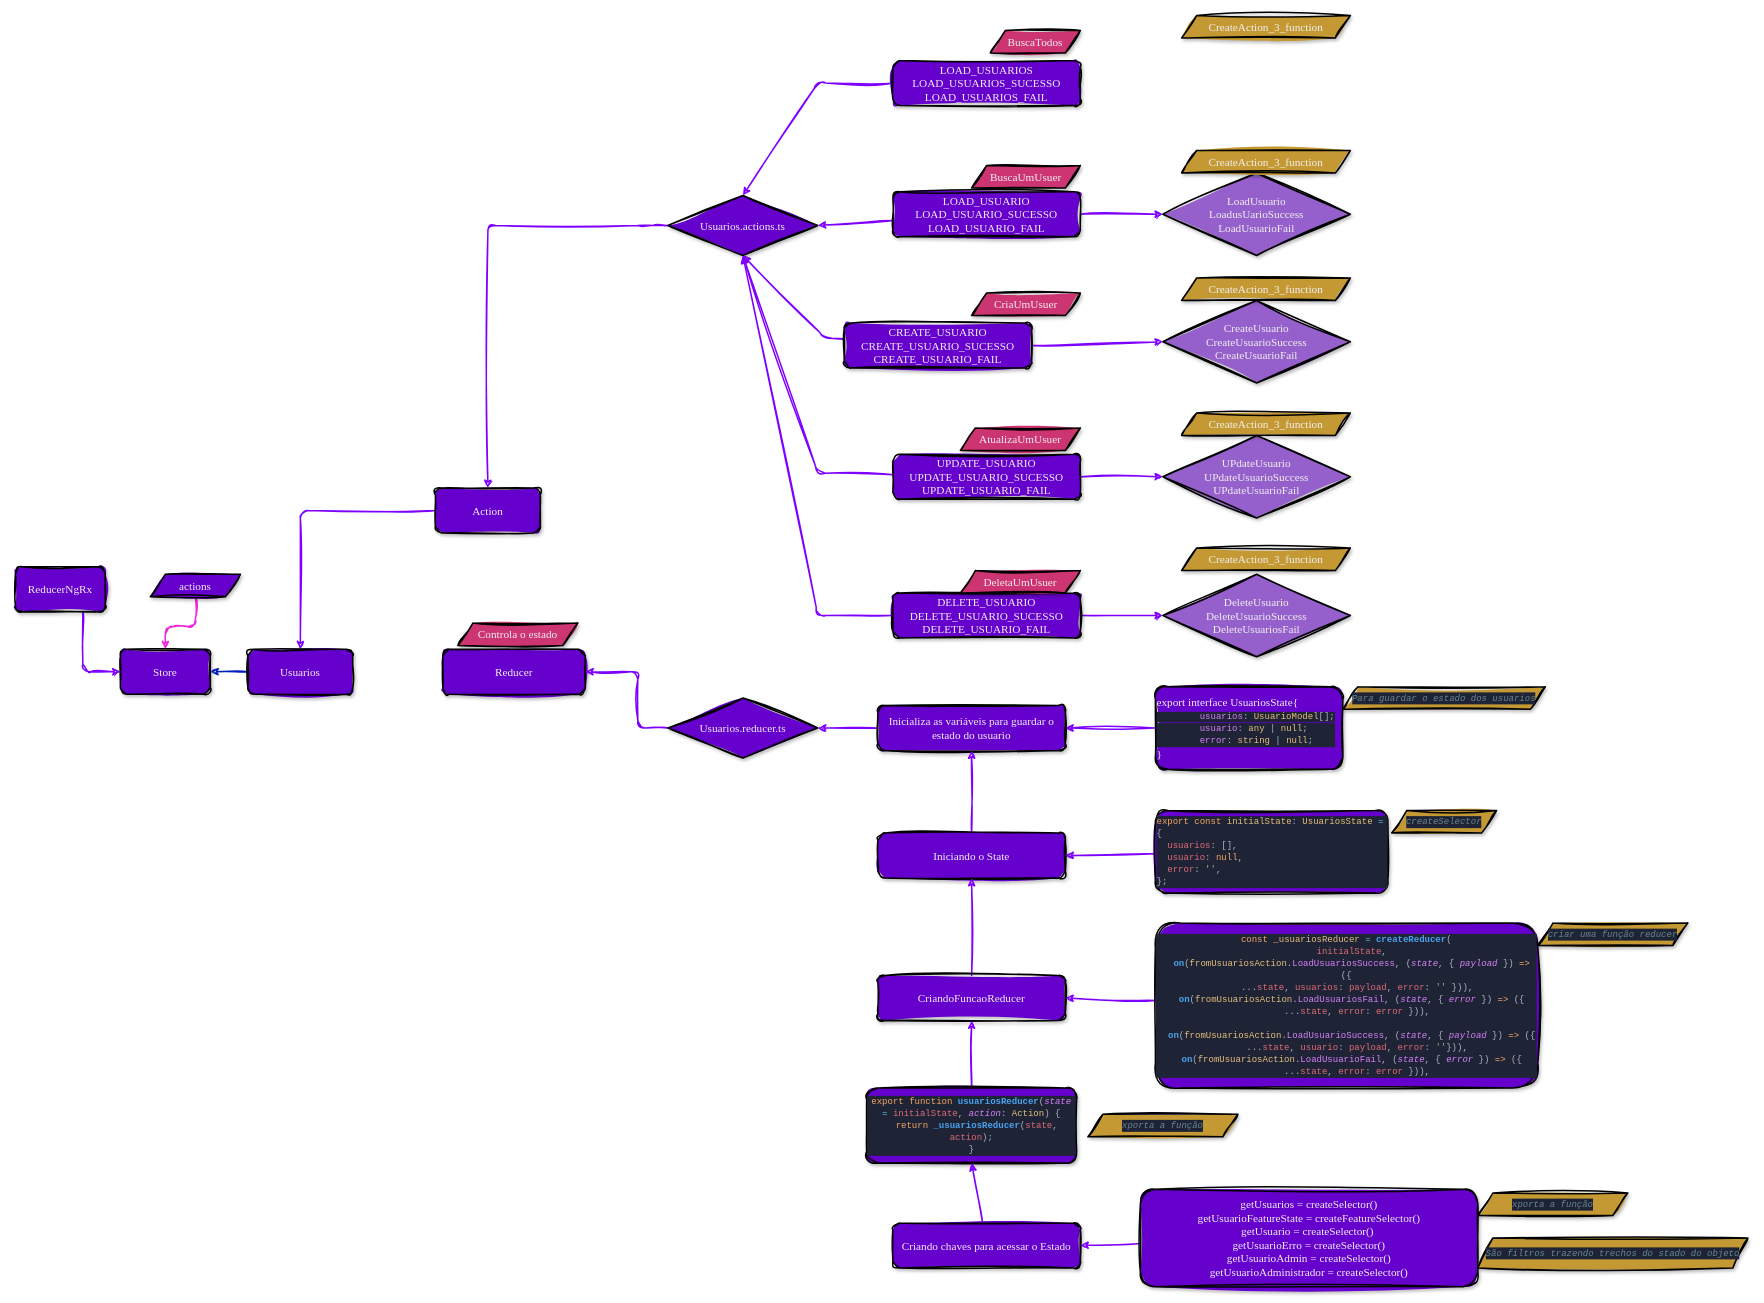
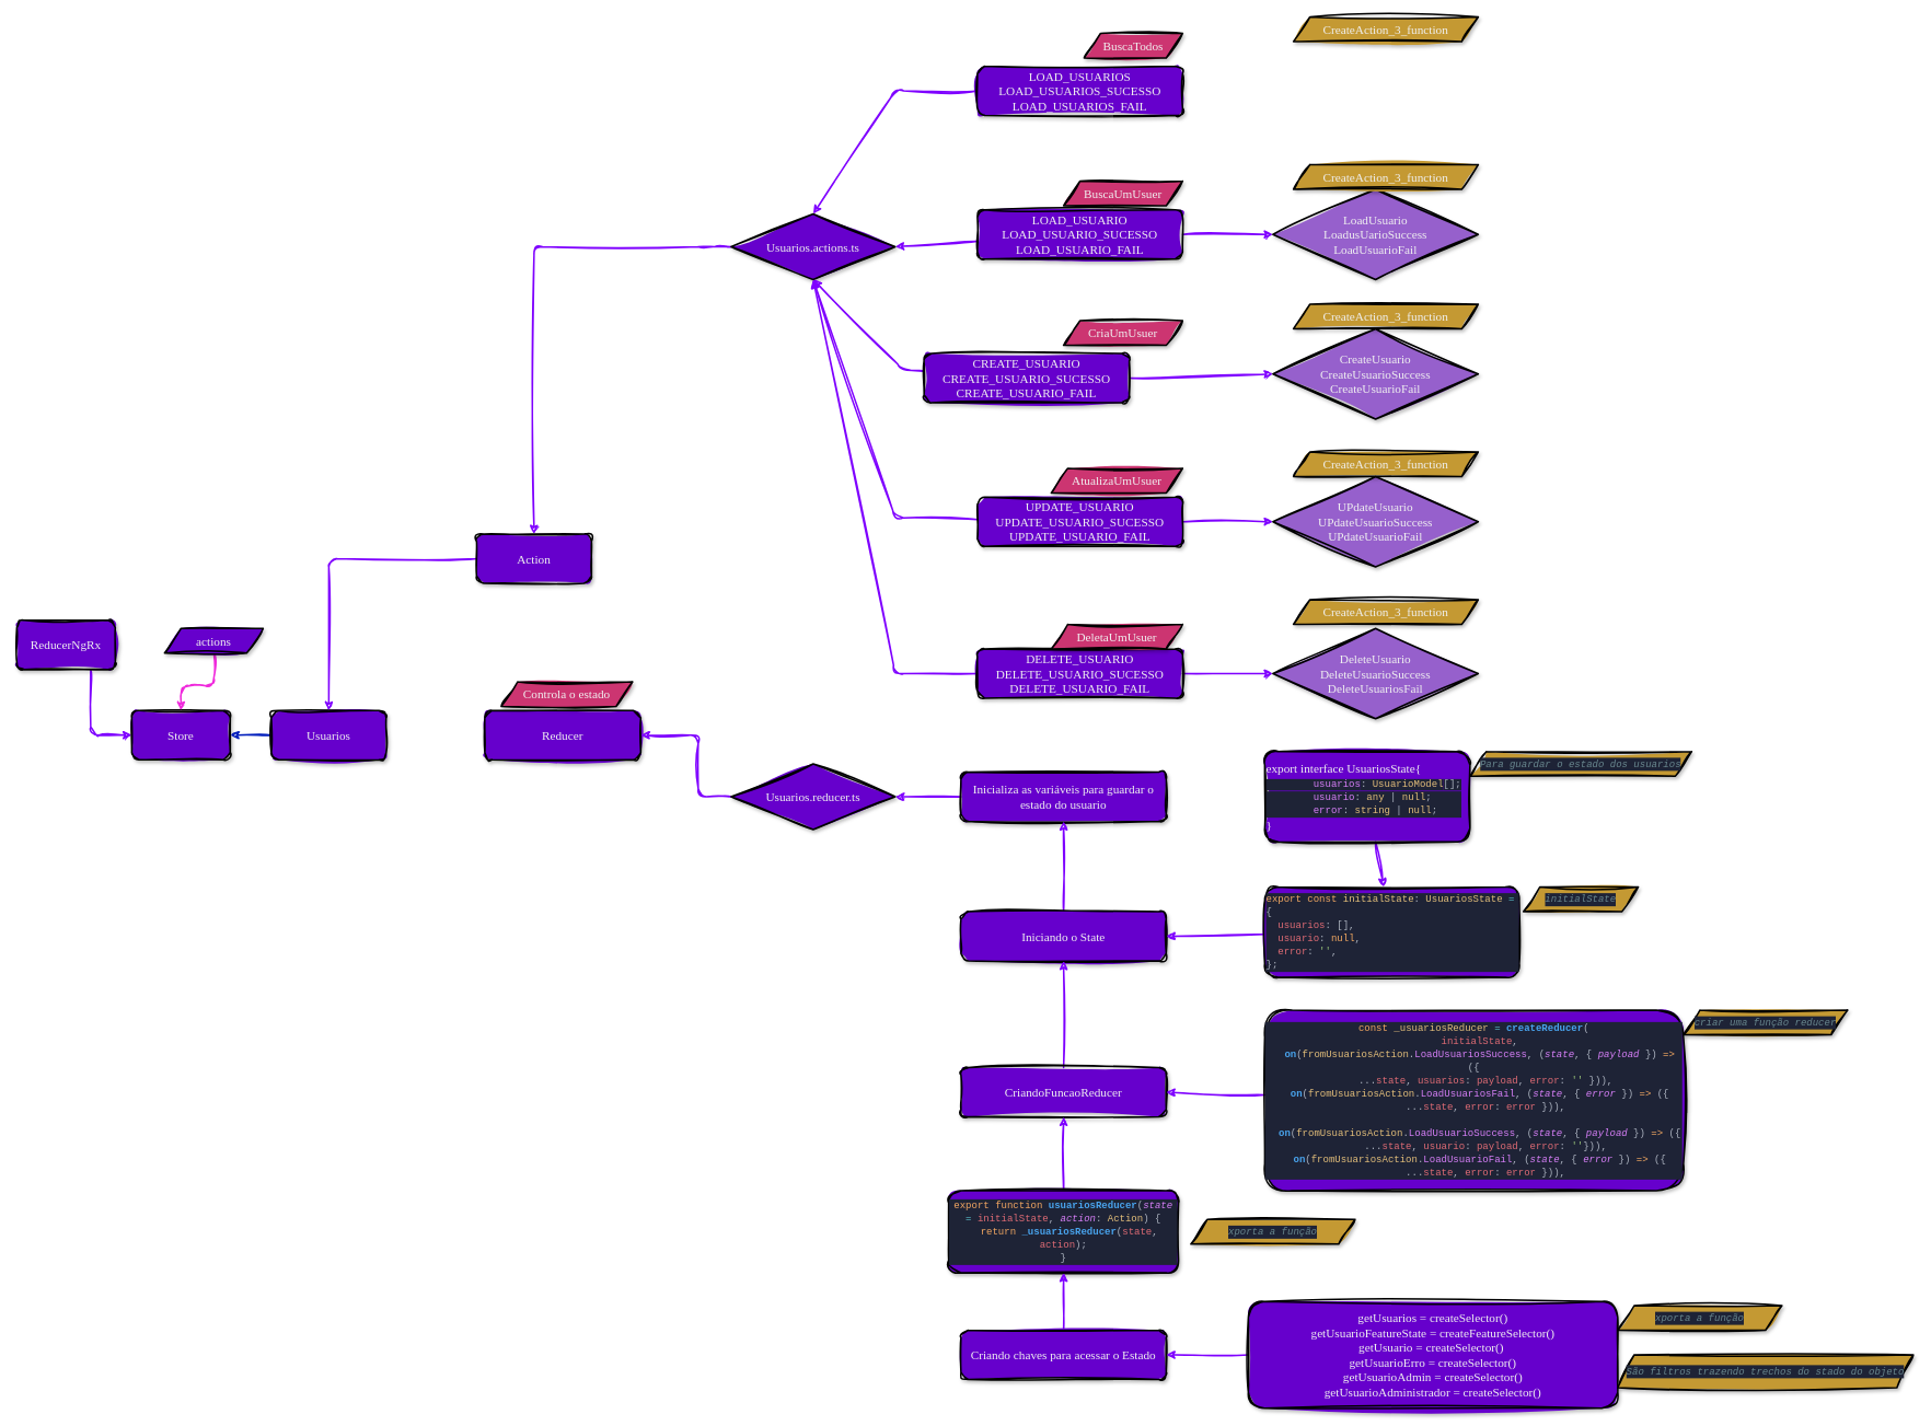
- <mxCell id="51" style="edgeStyle=none;sketch=1;hachureGap=4;jiggle=2;curveFitting=1;html=1;entryX=1;entryY=0.5;entryDx=0;entryDy=0;strokeColor=#7F00FF;strokeWidth=2;fontFamily=Verdana;fontSize=15;fontColor=#F0F0F0;" edge="1" parent="1" source="52" target="46"><mxGeometry relative="1" as="geometry" /></mxCell>
+ <mxCell id="51" style="edgeStyle=none;sketch=1;hachureGap=4;jiggle=2;curveFitting=1;html=1;strokeColor=#7F00FF;strokeWidth=2;fontFamily=Verdana;fontSize=15;fontColor=#F0F0F0;" edge="1" parent="1" source="52" target="54"><mxGeometry relative="1" as="geometry" /></mxCell>
- <mxCell id="56" value="&lt;div style=&quot;color: rgb(171, 178, 191); background-color: rgb(30, 35, 54); font-family: &amp;quot;Lucida Sans&amp;quot;, &amp;quot;Lucida Sans&amp;quot;, &amp;quot;Lucida Sans&amp;quot;, Consolas, &amp;quot;Courier New&amp;quot;, monospace; font-size: 12px; line-height: 16px;&quot;&gt;&lt;span style=&quot;color: #69888f;font-style: italic;&quot;&gt;createSelector&lt;/span&gt;&lt;/div&gt;" style="shape=parallelogram;perimeter=parallelogramPerimeter;whiteSpace=wrap;html=1;fixedSize=1;shadow=1;sketch=1;hachureGap=4;jiggle=2;fillStyle=solid;curveFitting=1;strokeColor=default;strokeWidth=2;fontFamily=Verdana;fontSize=15;fontColor=#F0F0F0;fillColor=#C49933;gradientColor=none;" vertex="1" parent="1"><mxGeometry x="1855" y="1080" width="140" height="30" as="geometry" /></mxCell>
+ <mxCell id="56" value="&lt;div style=&quot;color: rgb(171, 178, 191); background-color: rgb(30, 35, 54); font-family: &amp;quot;Lucida Sans&amp;quot;, &amp;quot;Lucida Sans&amp;quot;, &amp;quot;Lucida Sans&amp;quot;, Consolas, &amp;quot;Courier New&amp;quot;, monospace; font-size: 12px; line-height: 16px;&quot;&gt;&lt;span style=&quot;color: #69888f;font-style: italic;&quot;&gt;initialState&lt;/span&gt;&lt;/div&gt;" style="shape=parallelogram;perimeter=parallelogramPerimeter;whiteSpace=wrap;html=1;fixedSize=1;shadow=1;sketch=1;hachureGap=4;jiggle=2;fillStyle=solid;curveFitting=1;strokeColor=default;strokeWidth=2;fontFamily=Verdana;fontSize=15;fontColor=#F0F0F0;fillColor=#C49933;gradientColor=none;" vertex="1" parent="1"><mxGeometry x="1855" y="1080" width="140" height="30" as="geometry" /></mxCell>
- <mxCell id="64" value="Criando chaves para acessar o Estado" style="rounded=1;whiteSpace=wrap;html=1;shadow=1;sketch=1;hachureGap=4;jiggle=2;fillStyle=solid;curveFitting=1;strokeColor=default;strokeWidth=2;fontFamily=Verdana;fontSize=15;fontColor=#F0F0F0;fillColor=#6600CC;gradientColor=none;align=center;" vertex="1" parent="1"><mxGeometry x="1190" y="1630" width="250" height="60" as="geometry" /></mxCell>
+ <mxCell id="64" value="Criando chaves para acessar o Estado" style="rounded=1;whiteSpace=wrap;html=1;shadow=1;sketch=1;hachureGap=4;jiggle=2;fillStyle=solid;curveFitting=1;strokeColor=default;strokeWidth=2;fontFamily=Verdana;fontSize=15;fontColor=#F0F0F0;fillColor=#6600CC;gradientColor=none;align=center;" vertex="1" parent="1"><mxGeometry x="1170" y="1620" width="250" height="60" as="geometry" /></mxCell>
